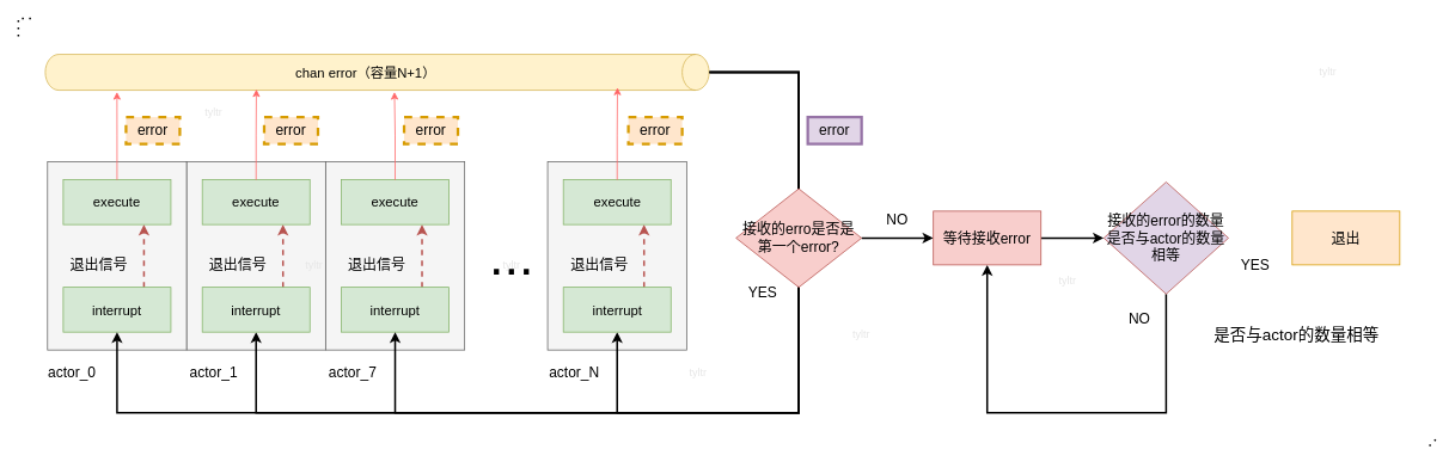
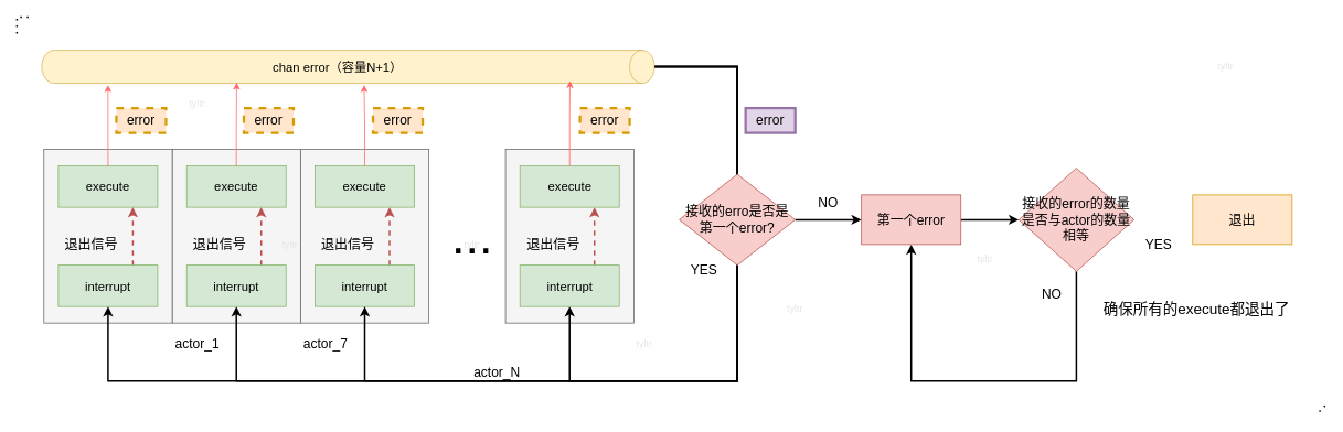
- <mxCell id="43" value="&lt;font style=&quot;font-size: 16px;&quot;&gt;等待接收error&lt;/font&gt;" style="rounded=0;whiteSpace=wrap;html=1;fillColor=#f8cecc;strokeColor=#b85450;" vertex="1" parent="1"><mxGeometry x="1040" y="235" width="120" height="60" as="geometry" /></mxCell>
+ <mxCell id="43" value="&lt;font style=&quot;font-size: 16px;&quot;&gt;第一个error&lt;/font&gt;" style="rounded=0;whiteSpace=wrap;html=1;fillColor=#f8cecc;strokeColor=#b85450;" vertex="1" parent="1"><mxGeometry x="1040" y="235" width="120" height="60" as="geometry" /></mxCell>
- <mxCell id="37" value="&lt;span style=&quot;font-size: 16px;&quot;&gt;&lt;font style=&quot;font-size: 16px;&quot;&gt;接收的error的数量&lt;/font&gt;&lt;/span&gt;&lt;div style=&quot;font-size: 16px;&quot;&gt;&lt;font style=&quot;font-size: 16px;&quot;&gt;是否与actor的数量相等&lt;/font&gt;&lt;/div&gt;" style="rhombus;whiteSpace=wrap;html=1;fillColor=#e1d5e7;strokeColor=#b85450;" vertex="1" parent="1"><mxGeometry x="1230" y="202.5" width="139" height="125" as="geometry" /></mxCell>
+ <mxCell id="37" value="&lt;span style=&quot;font-size: 16px;&quot;&gt;&lt;font style=&quot;font-size: 16px;&quot;&gt;接收的error的数量&lt;/font&gt;&lt;/span&gt;&lt;div style=&quot;font-size: 16px;&quot;&gt;&lt;font style=&quot;font-size: 16px;&quot;&gt;是否与actor的数量相等&lt;/font&gt;&lt;/div&gt;" style="rhombus;whiteSpace=wrap;html=1;fillColor=#f8cecc;strokeColor=#b85450;" vertex="1" parent="1"><mxGeometry x="1230" y="202.5" width="139" height="125" as="geometry" /></mxCell>
- <mxCell id="45" value="&lt;font style=&quot;font-size: 18px;&quot;&gt;是否与actor的数量相等&lt;/font&gt;" style="text;html=1;align=center;verticalAlign=middle;whiteSpace=wrap;rounded=0;" vertex="1" parent="1"><mxGeometry x="1310" y="357.5" width="270" height="30" as="geometry" /></mxCell>
+ <mxCell id="45" value="&lt;font style=&quot;font-size: 18px;&quot;&gt;确保所有的execute都退出了&lt;/font&gt;" style="text;html=1;align=center;verticalAlign=middle;whiteSpace=wrap;rounded=0;" vertex="1" parent="1"><mxGeometry x="1310" y="357.5" width="270" height="30" as="geometry" /></mxCell>
- <mxCell id="38" value="&lt;font style=&quot;font-size: 16px;&quot;&gt;actor_0&lt;/font&gt;" style="text;html=1;align=center;verticalAlign=middle;whiteSpace=wrap;rounded=0;" vertex="1" parent="1"><mxGeometry x="50" y="400" width="60" height="30" as="geometry" /></mxCell>
- <mxCell id="41" value="&lt;font style=&quot;font-size: 16px;&quot;&gt;actor_N&lt;/font&gt;" style="text;html=1;align=center;verticalAlign=middle;whiteSpace=wrap;rounded=0;" vertex="1" parent="1"><mxGeometry x="610" y="400" width="60" height="30" as="geometry" /></mxCell>
+ <mxCell id="41" value="&lt;font style=&quot;font-size: 16px;&quot;&gt;actor_N&lt;/font&gt;" style="text;html=1;align=center;verticalAlign=middle;whiteSpace=wrap;rounded=0;" vertex="1" parent="1"><mxGeometry x="570" y="435" width="60" height="30" as="geometry" /></mxCell>
